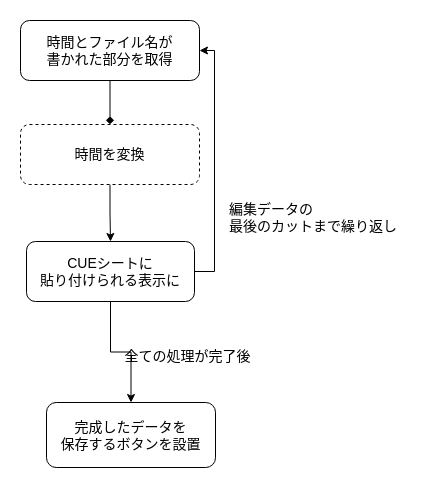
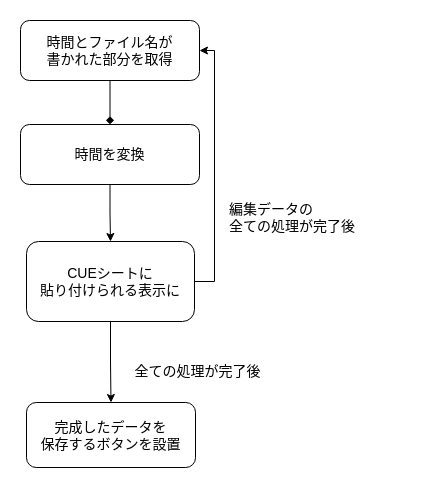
- <mxCell id="5" value="時間を変換" style="rounded=1;whiteSpace=wrap;html=1;fontSize=14;dashed=1;" parent="1" vertex="1"><mxGeometry x="20" y="124" width="179" height="60" as="geometry" /></mxCell>
+ <mxCell id="5" value="時間を変換" style="rounded=1;whiteSpace=wrap;html=1;fontSize=14;" parent="1" vertex="1"><mxGeometry x="20" y="124" width="179" height="60" as="geometry" /></mxCell>
- <mxCell id="9" value="編集データの&lt;div&gt;最後のカットまで繰り返し&lt;/div&gt;" style="text;strokeColor=none;fillColor=none;align=left;verticalAlign=middle;spacingLeft=4;spacingRight=4;overflow=hidden;points=[[0,0.5],[1,0.5]];portConstraint=eastwest;rotatable=0;whiteSpace=wrap;html=1;fontSize=14;" parent="1" vertex="1"><mxGeometry x="223" y="193" width="201" height="48" as="geometry" /></mxCell>
+ <mxCell id="9" value="編集データの&lt;div&gt;全ての処理が完了後&lt;/div&gt;" style="text;strokeColor=none;fillColor=none;align=left;verticalAlign=middle;spacingLeft=4;spacingRight=4;overflow=hidden;points=[[0,0.5],[1,0.5]];portConstraint=eastwest;rotatable=0;whiteSpace=wrap;html=1;fontSize=14;" parent="1" vertex="1"><mxGeometry x="223" y="193" width="201" height="48" as="geometry" /></mxCell>
- <mxCell id="8" value="CUEシートに&lt;div style=&quot;font-size: 14px;&quot;&gt;貼り付けられる表示に&lt;/div&gt;" style="rounded=1;whiteSpace=wrap;html=1;fontSize=14;" parent="1" vertex="1"><mxGeometry x="26" y="241" width="168" height="60" as="geometry" /></mxCell>
+ <mxCell id="8" value="CUEシートに&lt;div style=&quot;font-size: 14px;&quot;&gt;貼り付けられる表示に&lt;/div&gt;" style="rounded=1;whiteSpace=wrap;html=1;fontSize=14;" parent="1" vertex="1"><mxGeometry x="26" y="241" width="168" height="80" as="geometry" /></mxCell>
- <mxCell id="11" value="全ての処理が完了後" style="text;html=1;align=center;verticalAlign=middle;whiteSpace=wrap;rounded=0;fontSize=14;" parent="1" vertex="1"><mxGeometry x="121" y="341" width="133" height="30" as="geometry" /></mxCell>
+ <mxCell id="11" value="全ての処理が完了後" style="text;html=1;align=center;verticalAlign=middle;whiteSpace=wrap;rounded=0;fontSize=14;" parent="1" vertex="1"><mxGeometry x="131" y="356" width="133" height="30" as="geometry" /></mxCell>
- <mxCell id="10" value="完成したデータを&lt;div style=&quot;font-size: 14px;&quot;&gt;保存するボタンを設置&lt;/div&gt;" style="rounded=1;whiteSpace=wrap;html=1;fontSize=14;" parent="1" vertex="1"><mxGeometry x="46" y="402" width="169" height="65" as="geometry" /></mxCell>
+ <mxCell id="10" value="完成したデータを&lt;div style=&quot;font-size: 14px;&quot;&gt;保存するボタンを設置&lt;/div&gt;" style="rounded=1;whiteSpace=wrap;html=1;fontSize=14;" parent="1" vertex="1"><mxGeometry x="26" y="402" width="169" height="65" as="geometry" /></mxCell>
